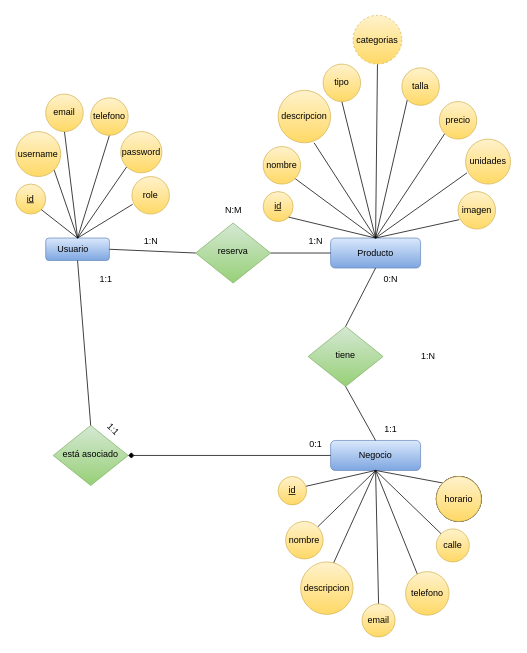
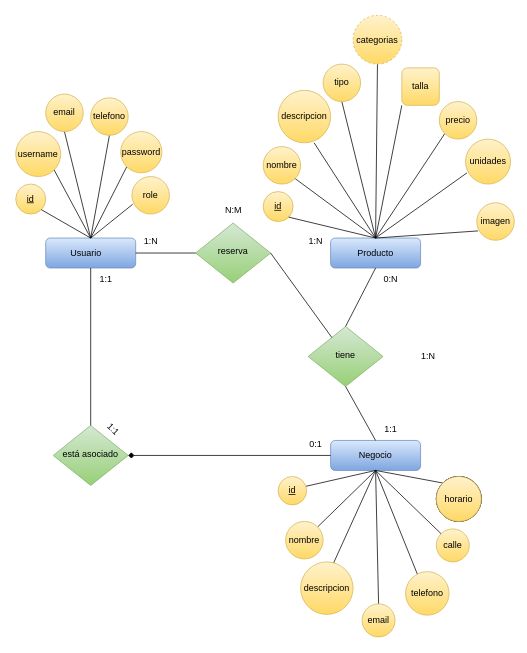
- <mxCell id="46" value="talla" style="ellipse;whiteSpace=wrap;html=1;aspect=fixed;fillColor=#fff2cc;gradientColor=#ffd966;strokeColor=#d6b656;" parent="1" vertex="1"><mxGeometry x="535" y="90" width="50" height="50" as="geometry" /></mxCell>
+ <mxCell id="46" value="talla" style="whiteSpace=wrap;html=1;aspect=fixed;fillColor=#fff2cc;gradientColor=#ffd966;strokeColor=#d6b656;rounded=1;" parent="1" vertex="1"><mxGeometry x="535" y="90" width="50" height="50" as="geometry" /></mxCell>
- <mxCell id="52" value="imagen" style="ellipse;whiteSpace=wrap;html=1;aspect=fixed;fillColor=#fff2cc;gradientColor=#ffd966;strokeColor=#d6b656;" parent="1" vertex="1"><mxGeometry x="610" y="255" width="50" height="50" as="geometry" /></mxCell>
+ <mxCell id="52" value="imagen" style="ellipse;whiteSpace=wrap;html=1;aspect=fixed;fillColor=#fff2cc;gradientColor=#ffd966;strokeColor=#d6b656;" parent="1" vertex="1"><mxGeometry x="635" y="270" width="50" height="50" as="geometry" /></mxCell>
- <mxCell id="2" value="Usuario&lt;span style=&quot;white-space: pre;&quot;&gt;&#09;&lt;/span&gt;" style="rounded=1;whiteSpace=wrap;html=1;fontSize=12;glass=0;strokeWidth=1;shadow=0;fillColor=#dae8fc;strokeColor=#6c8ebf;gradientColor=#7ea6e0;" parent="1" vertex="1"><mxGeometry x="60" y="317" width="85" height="30" as="geometry" /></mxCell>
+ <mxCell id="2" value="Usuario&lt;span style=&quot;white-space: pre;&quot;&gt;&#09;&lt;/span&gt;" style="rounded=1;whiteSpace=wrap;html=1;fontSize=12;glass=0;strokeWidth=1;shadow=0;fillColor=#dae8fc;strokeColor=#6c8ebf;gradientColor=#7ea6e0;" parent="1" vertex="1"><mxGeometry x="60" y="317" width="120" height="40" as="geometry" /></mxCell>
- <mxCell id="19" value="" style="endArrow=none;html=1;rounded=0;entryX=0;entryY=0.5;entryDx=0;entryDy=0;exitX=1;exitY=0.5;exitDx=0;exitDy=0;" parent="1" source="4" target="6" edge="1"><mxGeometry width="50" height="50" relative="1" as="geometry"><mxPoint x="181" y="347" as="sourcePoint" /><mxPoint x="270" y="347" as="targetPoint" /></mxGeometry></mxCell>
+ <mxCell id="19" value="" style="endArrow=none;html=1;rounded=0;exitX=1;exitY=0.5;exitDx=0;exitDy=0;" parent="1" source="4" target="3" edge="1"><mxGeometry width="50" height="50" relative="1" as="geometry"><mxPoint x="181" y="347" as="sourcePoint" /><mxPoint x="270" y="347" as="targetPoint" /></mxGeometry></mxCell>
